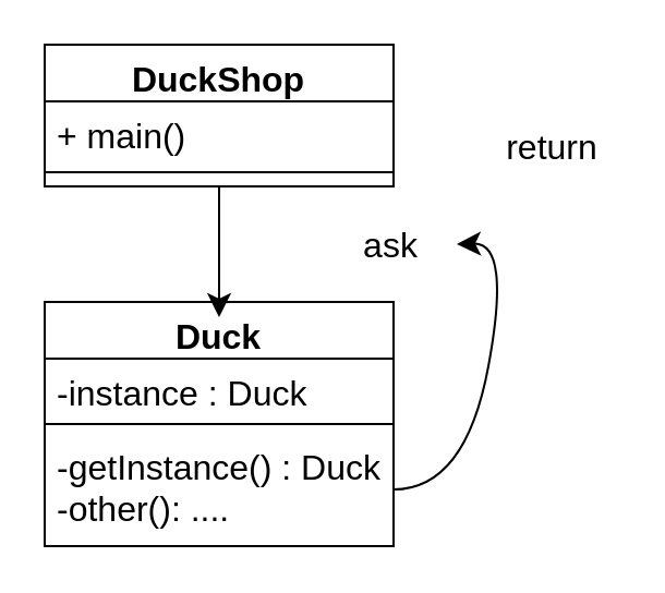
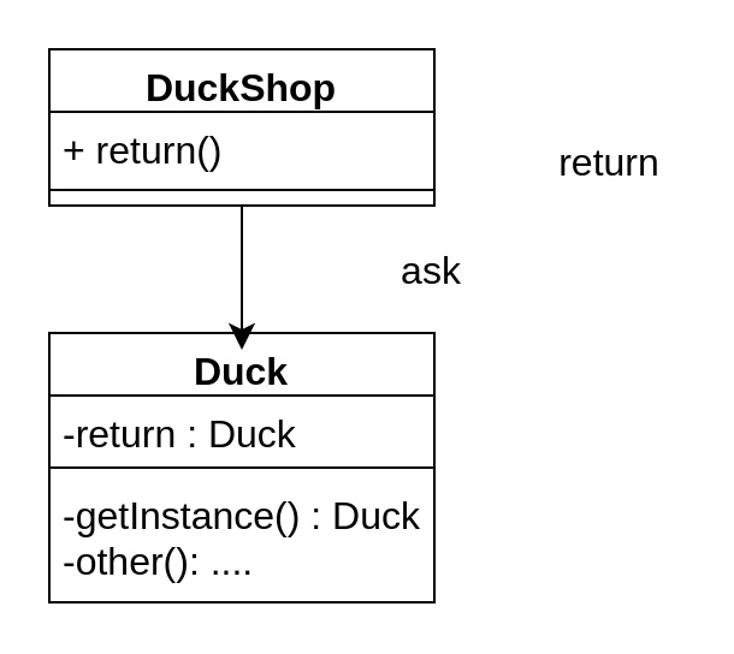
- <mxCell id="8" value="+ main()" style="text;strokeColor=none;fillColor=none;align=left;verticalAlign=top;spacingLeft=4;spacingRight=4;overflow=hidden;rotatable=0;points=[[0,0.5],[1,0.5]];portConstraint=eastwest;fontSize=16;" vertex="1" parent="7"><mxGeometry y="26" width="160" height="26" as="geometry" /></mxCell>
+ <mxCell id="8" value="+ return()" style="text;strokeColor=none;fillColor=none;align=left;verticalAlign=top;spacingLeft=4;spacingRight=4;overflow=hidden;rotatable=0;points=[[0,0.5],[1,0.5]];portConstraint=eastwest;fontSize=16;" vertex="1" parent="7"><mxGeometry y="26" width="160" height="26" as="geometry" /></mxCell>
- <mxCell id="10" style="edgeStyle=none;curved=1;rounded=0;orthogonalLoop=1;jettySize=auto;html=1;fontSize=12;startSize=8;endSize=8;" edge="1" parent="1" source="5" target="11"><mxGeometry relative="1" as="geometry"><mxPoint x="243" y="224" as="targetPoint" /><Array as="points"><mxPoint x="213" y="224" /><mxPoint x="234" y="111" /></Array></mxGeometry></mxCell>
- <mxCell id="3" value="-instance : Duck" style="text;strokeColor=none;fillColor=none;align=left;verticalAlign=top;spacingLeft=4;spacingRight=4;overflow=hidden;rotatable=0;points=[[0,0.5],[1,0.5]];portConstraint=eastwest;fontSize=16;" vertex="1" parent="2"><mxGeometry y="26" width="160" height="26" as="geometry" /></mxCell>
+ <mxCell id="3" value="-return : Duck" style="text;strokeColor=none;fillColor=none;align=left;verticalAlign=top;spacingLeft=4;spacingRight=4;overflow=hidden;rotatable=0;points=[[0,0.5],[1,0.5]];portConstraint=eastwest;fontSize=16;" vertex="1" parent="2"><mxGeometry y="26" width="160" height="26" as="geometry" /></mxCell>
